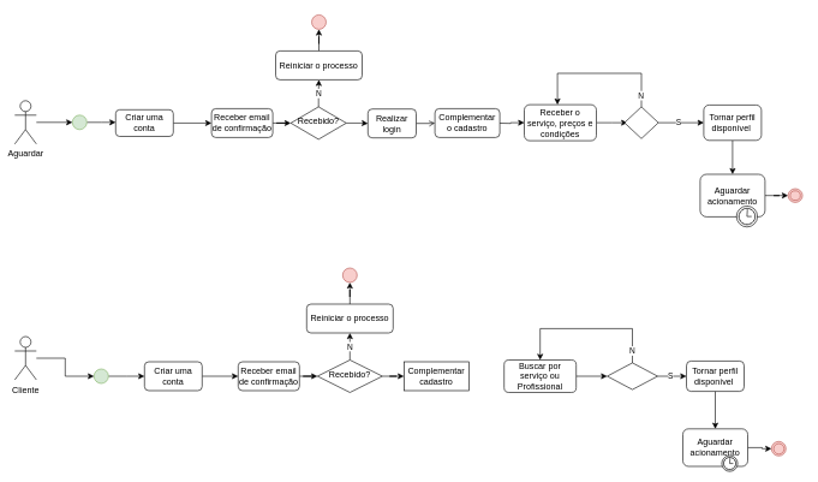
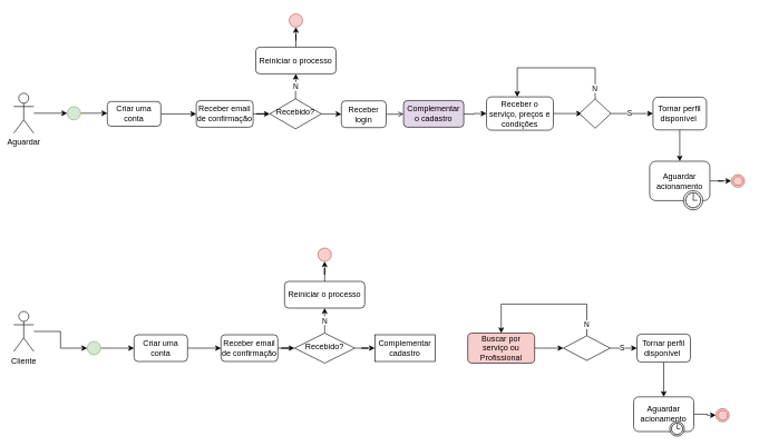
- <mxCell id="12" value="Complementar o cadastro" style="rounded=1;whiteSpace=wrap;html=1;fontSize=12;glass=0;strokeWidth=1;shadow=0;" parent="1" vertex="1"><mxGeometry x="603" y="150" width="90" height="40" as="geometry" /></mxCell>
+ <mxCell id="12" value="Complementar o cadastro" style="rounded=1;whiteSpace=wrap;html=1;fontSize=12;glass=0;strokeWidth=1;shadow=0;fillColor=#e1d5e7;" parent="1" vertex="1"><mxGeometry x="603" y="150" width="90" height="40" as="geometry" /></mxCell>
- <mxCell id="62" value="Realizar login" style="rounded=1;whiteSpace=wrap;html=1;fontSize=12;glass=0;strokeWidth=1;shadow=0;" vertex="1" parent="1"><mxGeometry x="510" y="150.5" width="67" height="40" as="geometry" /></mxCell>
+ <mxCell id="62" value="Receber login" style="rounded=1;whiteSpace=wrap;html=1;fontSize=12;glass=0;strokeWidth=1;shadow=0;" vertex="1" parent="1"><mxGeometry x="510" y="150.5" width="67" height="40" as="geometry" /></mxCell>
- <mxCell id="47" value="Buscar por serviço ou Profissional" style="rounded=1;whiteSpace=wrap;html=1;" vertex="1" parent="1"><mxGeometry x="699" y="498.5" width="100" height="45" as="geometry" /></mxCell>
+ <mxCell id="47" value="Buscar por serviço ou Profissional" style="rounded=1;whiteSpace=wrap;html=1;fillColor=#f8cecc;" vertex="1" parent="1"><mxGeometry x="699" y="498.5" width="100" height="45" as="geometry" /></mxCell>
